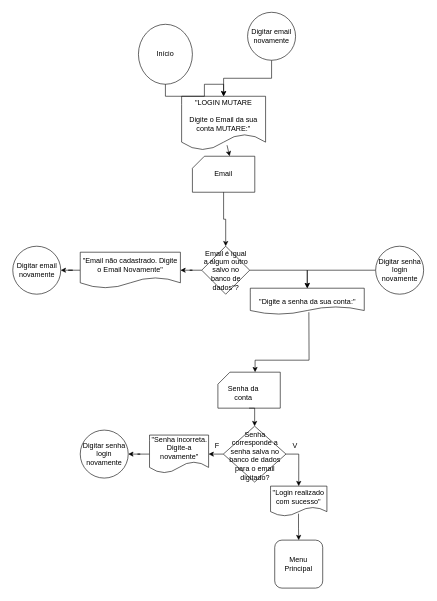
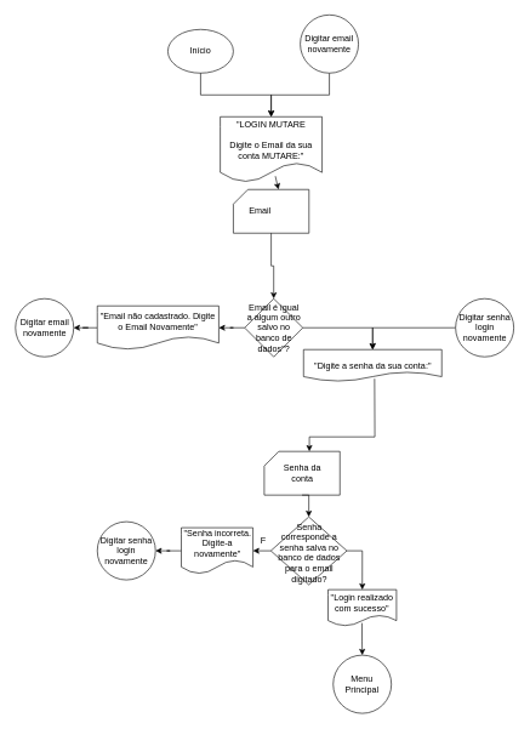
- <mxCell id="13" value="Início" style="ellipse;whiteSpace=wrap;html=1;" parent="1" vertex="1"><mxGeometry x="230" y="40" width="90" height="100" as="geometry" /></mxCell>
+ <mxCell id="13" value="Início" style="ellipse;whiteSpace=wrap;html=1;" parent="1" vertex="1"><mxGeometry x="230" y="40" width="90" height="60" as="geometry" /></mxCell>
- <mxCell id="6" value="Email" style="text;html=1;align=center;verticalAlign=middle;whiteSpace=wrap;rounded=0;" parent="4" vertex="1"><mxGeometry x="22" y="15" width="60" height="30" as="geometry" /></mxCell>
+ <mxCell id="6" value="Email" style="text;html=1;align=center;verticalAlign=middle;whiteSpace=wrap;rounded=0;" parent="4" vertex="1"><mxGeometry x="7" y="15" width="60" height="30" as="geometry" /></mxCell>
- <mxCell id="23" value="Senha da conta" style="text;html=1;align=center;verticalAlign=middle;whiteSpace=wrap;rounded=0;" parent="21" vertex="1"><mxGeometry x="12" y="20" width="60" height="30" as="geometry" /></mxCell>
+ <mxCell id="23" value="Senha da conta" style="text;html=1;align=center;verticalAlign=middle;whiteSpace=wrap;rounded=0;" parent="21" vertex="1"><mxGeometry x="22" y="15" width="60" height="30" as="geometry" /></mxCell>
- <mxCell id="35" value="V" style="text;html=1;align=center;verticalAlign=middle;resizable=0;points=[];autosize=1;strokeColor=none;fillColor=none;" vertex="1" parent="1"><mxGeometry x="476" y="728" width="30" height="30" as="geometry" /></mxCell>
- <mxCell id="17" value="Menu Principal" style="whiteSpace=wrap;html=1;rounded=1;" parent="1" vertex="1"><mxGeometry x="457.25" y="900" width="80" height="80" as="geometry" /></mxCell>
+ <mxCell id="17" value="Menu Principal" style="ellipse;whiteSpace=wrap;html=1;" parent="1" vertex="1"><mxGeometry x="457.25" y="900" width="80" height="80" as="geometry" /></mxCell>
